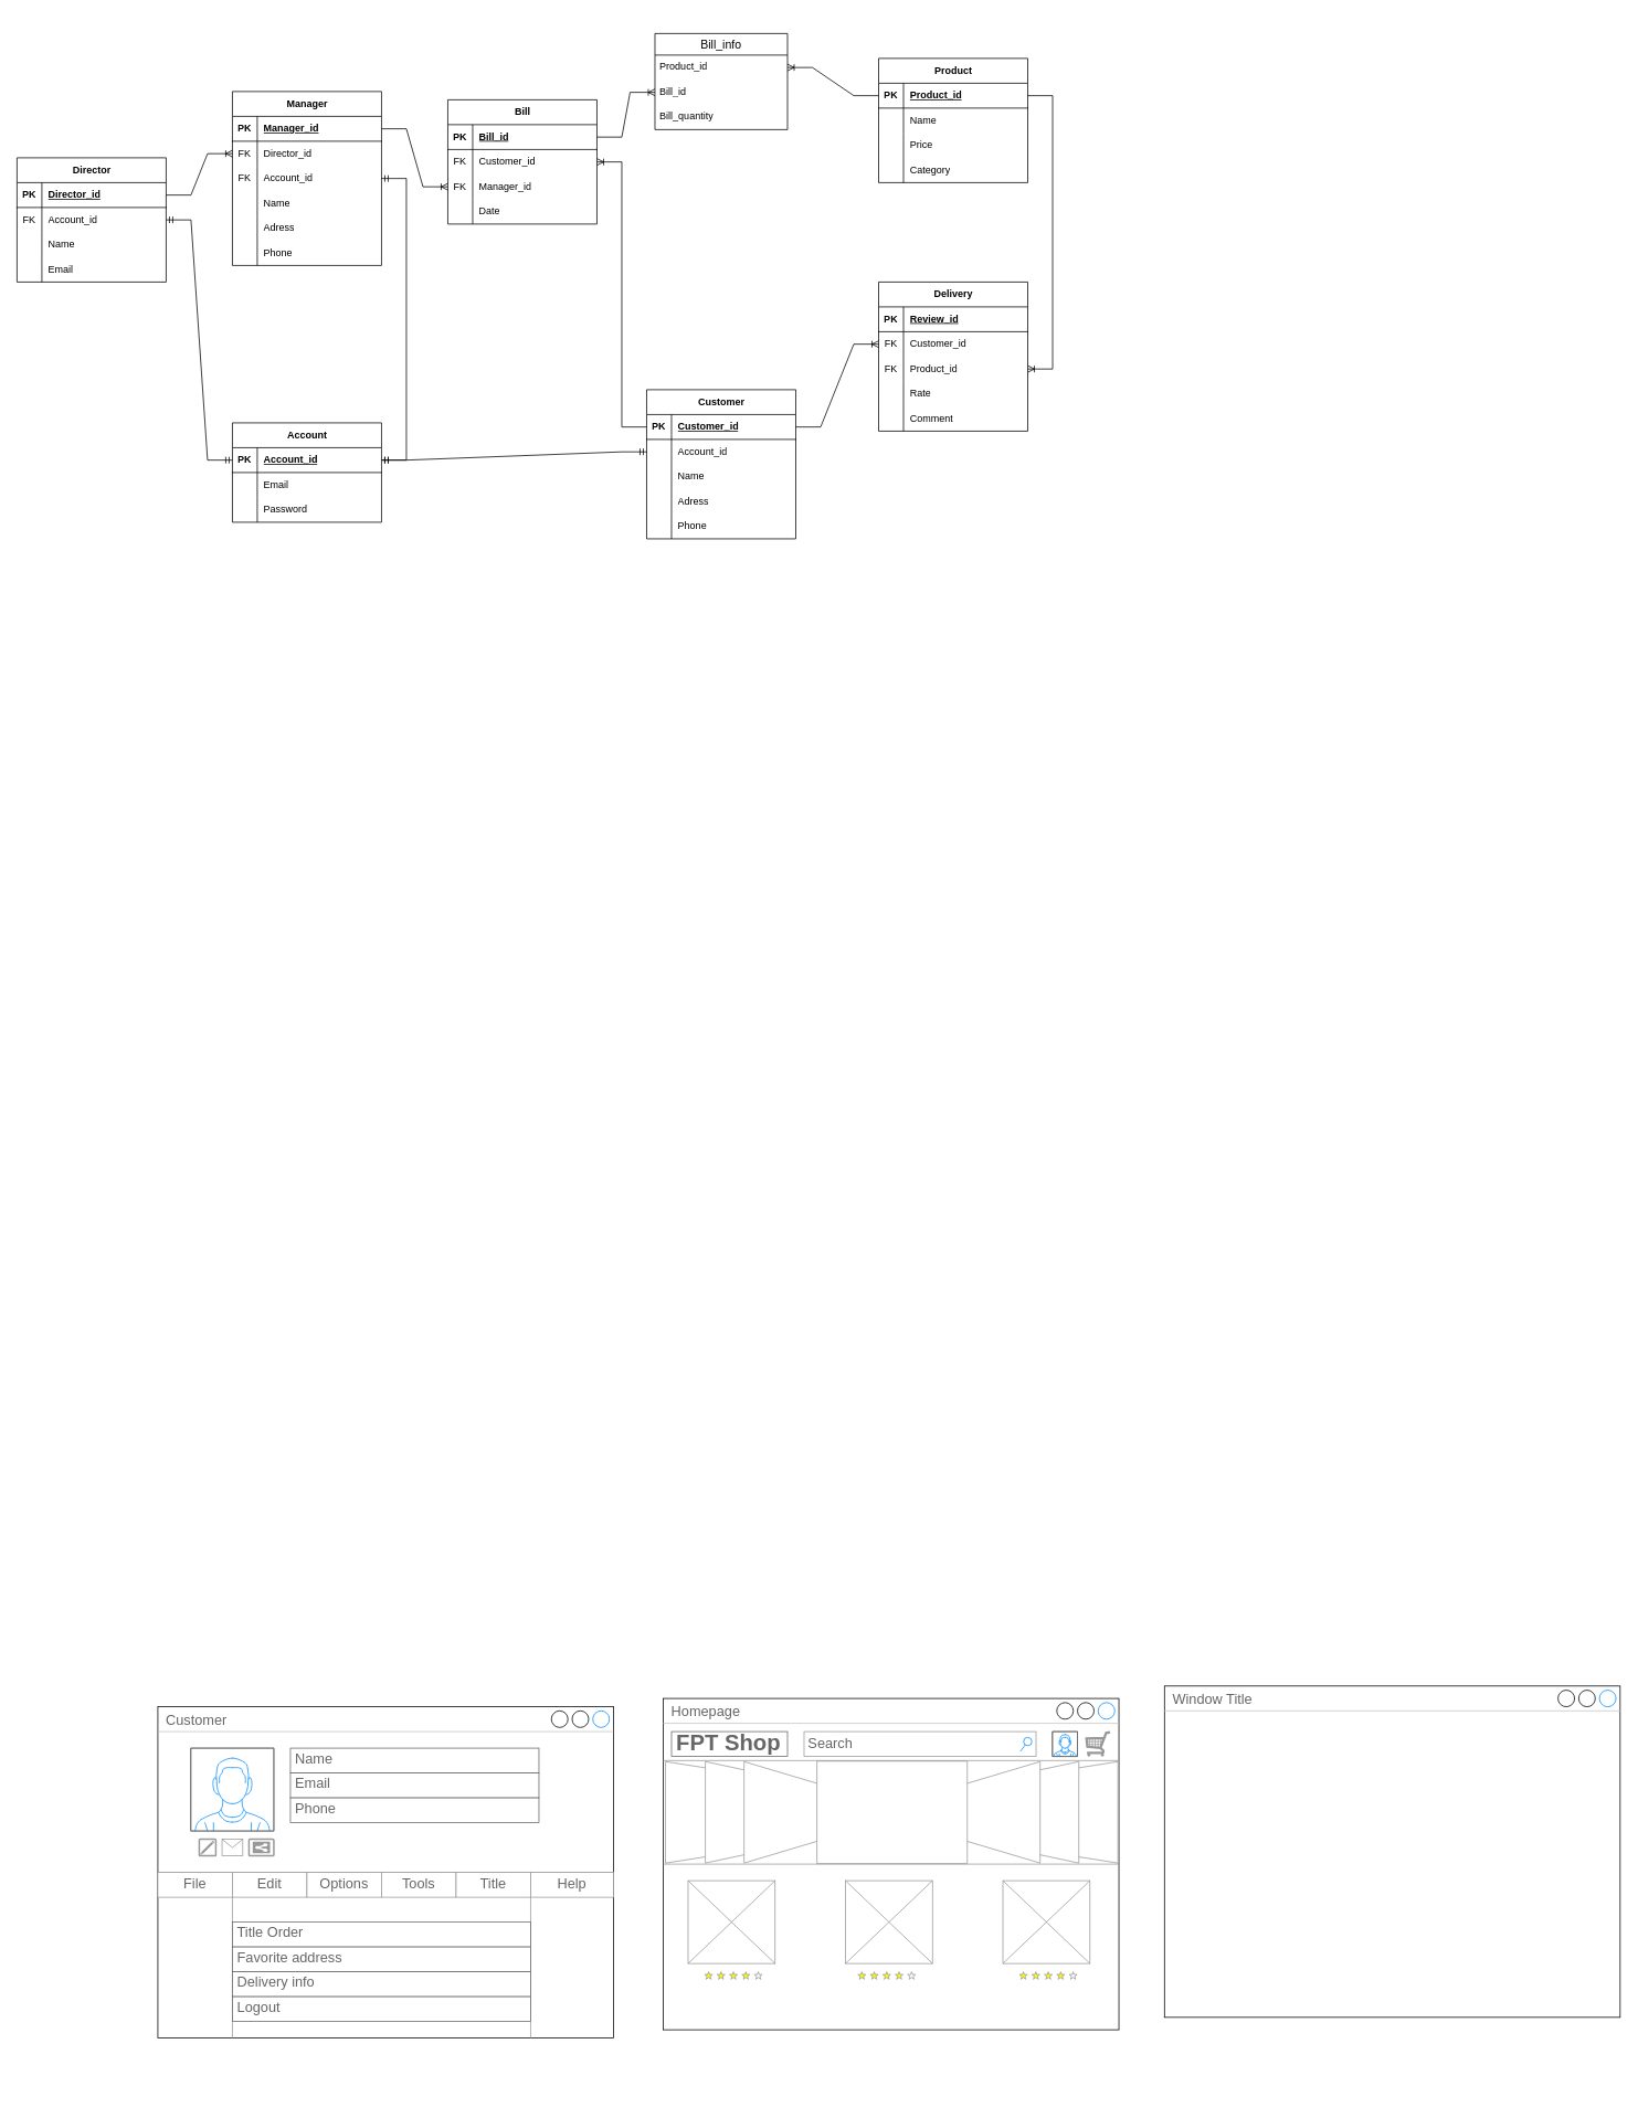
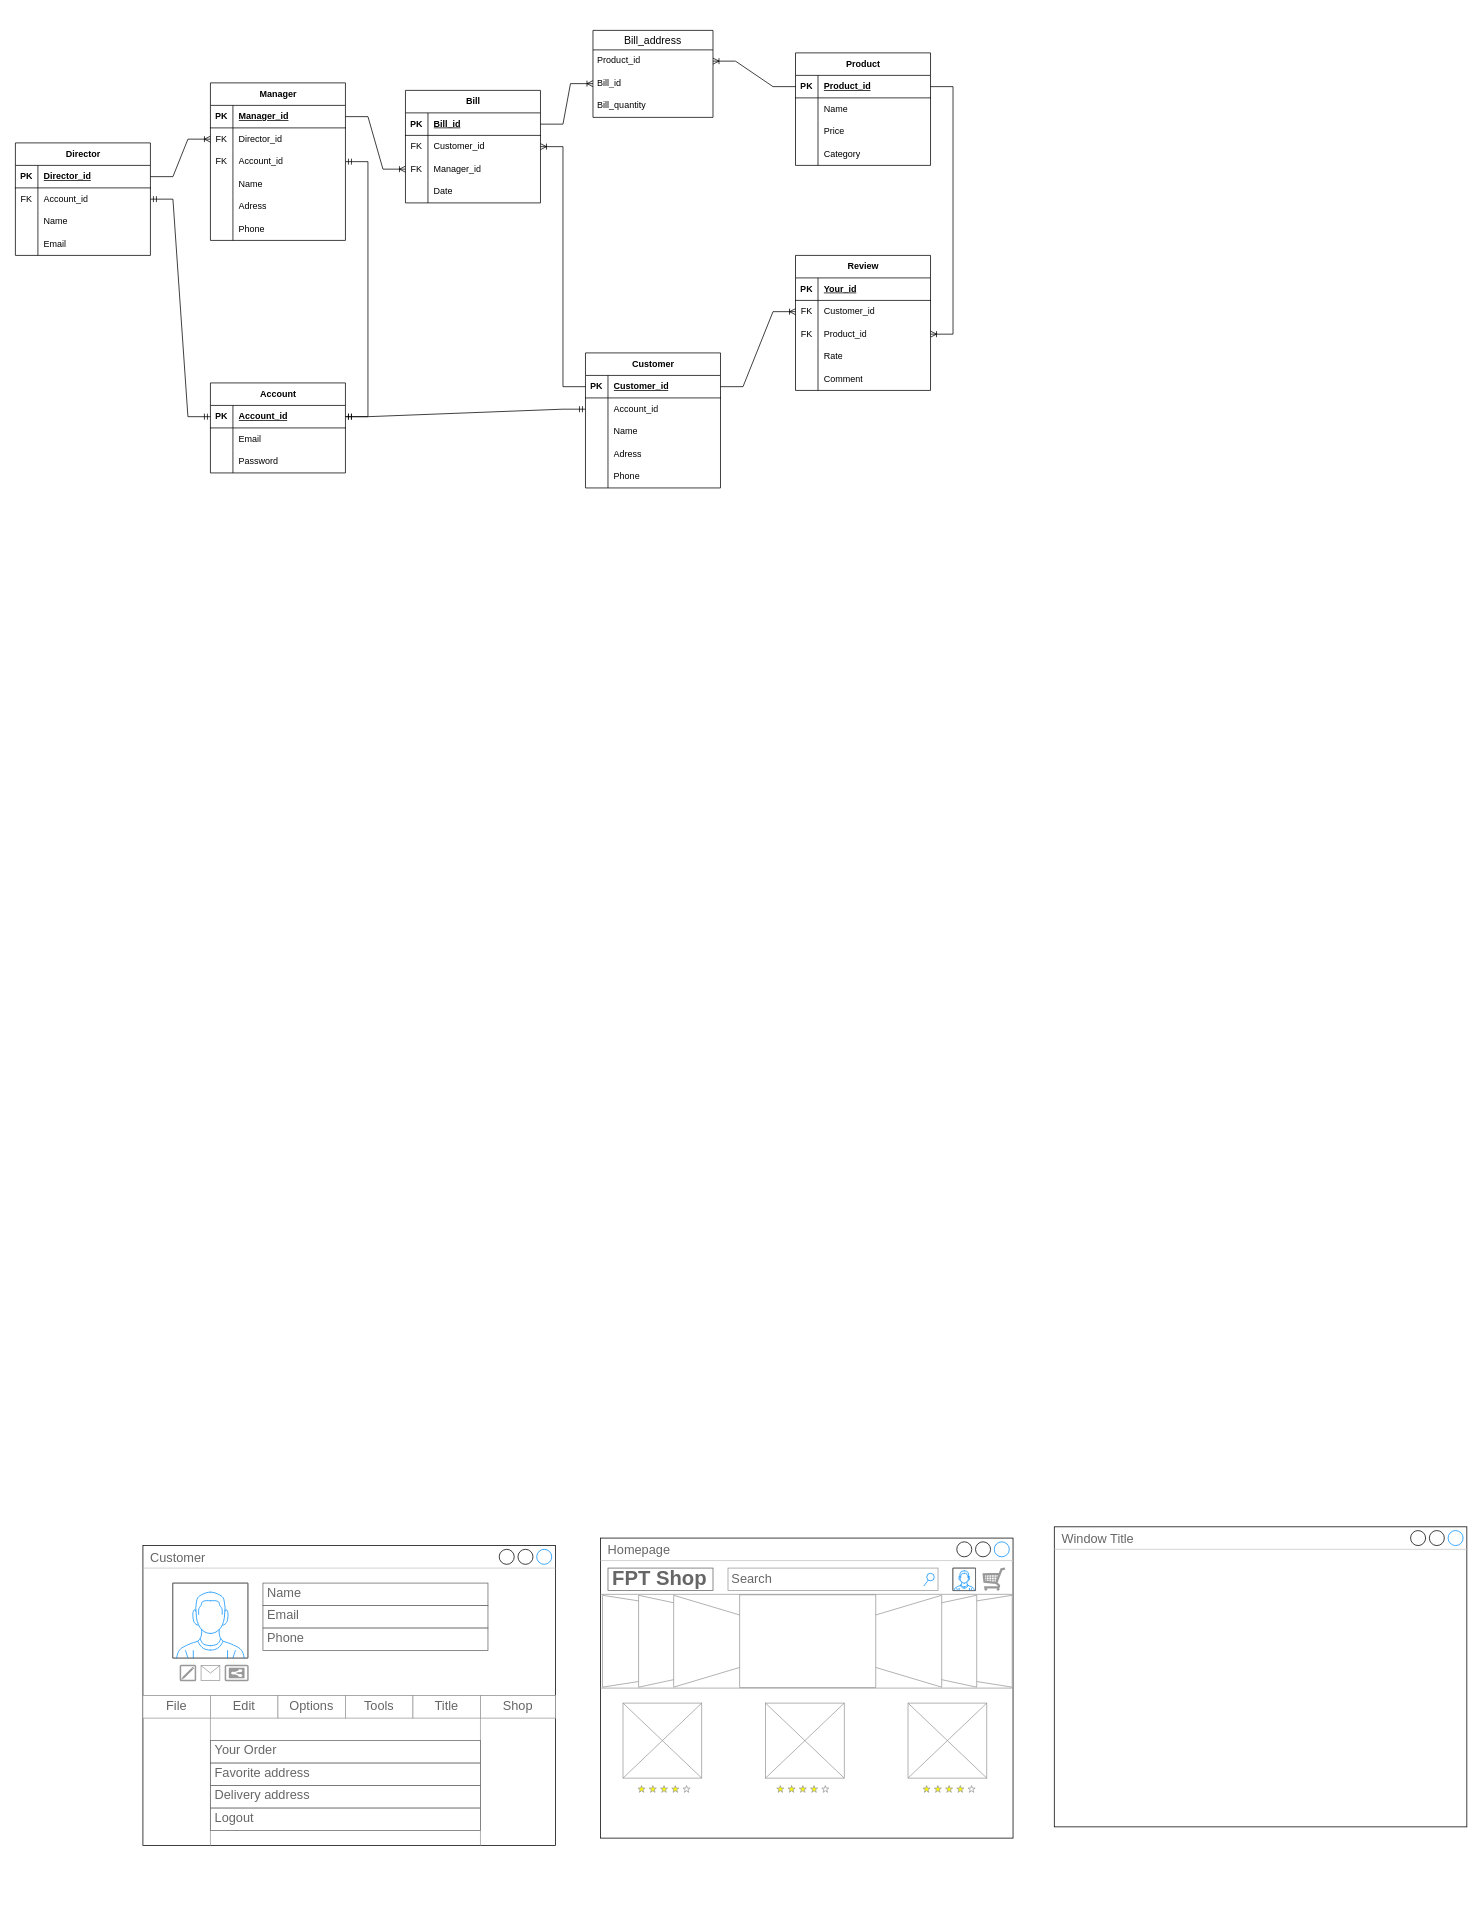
- <mxCell id="102" value="Bill_info" style="swimlane;fontStyle=0;childLayout=stackLayout;horizontal=1;startSize=26;horizontalStack=0;resizeParent=1;resizeParentMax=0;resizeLast=0;collapsible=1;marginBottom=0;align=center;fontSize=14;" parent="1" vertex="1"><mxGeometry x="790" y="40" width="160" height="116" as="geometry" /></mxCell>
+ <mxCell id="102" value="Bill_address" style="swimlane;fontStyle=0;childLayout=stackLayout;horizontal=1;startSize=26;horizontalStack=0;resizeParent=1;resizeParentMax=0;resizeLast=0;collapsible=1;marginBottom=0;align=center;fontSize=14;" parent="1" vertex="1"><mxGeometry x="790" y="40" width="160" height="116" as="geometry" /></mxCell>
- <mxCell id="86" value="Delivery" style="shape=table;startSize=30;container=1;collapsible=1;childLayout=tableLayout;fixedRows=1;rowLines=0;fontStyle=1;align=center;resizeLast=1;html=1;" parent="1" vertex="1"><mxGeometry x="1060" y="340" width="180" height="180" as="geometry" /></mxCell>
+ <mxCell id="86" value="Review" style="shape=table;startSize=30;container=1;collapsible=1;childLayout=tableLayout;fixedRows=1;rowLines=0;fontStyle=1;align=center;resizeLast=1;html=1;" parent="1" vertex="1"><mxGeometry x="1060" y="340" width="180" height="180" as="geometry" /></mxCell>
- <mxCell id="89" value="Review_id" style="shape=partialRectangle;connectable=0;fillColor=none;top=0;left=0;bottom=0;right=0;align=left;spacingLeft=6;fontStyle=5;overflow=hidden;whiteSpace=wrap;html=1;" parent="87" vertex="1"><mxGeometry x="30" width="150" height="30" as="geometry"><mxRectangle width="150" height="30" as="alternateBounds" /></mxGeometry></mxCell>
+ <mxCell id="89" value="Your_id" style="shape=partialRectangle;connectable=0;fillColor=none;top=0;left=0;bottom=0;right=0;align=left;spacingLeft=6;fontStyle=5;overflow=hidden;whiteSpace=wrap;html=1;" parent="87" vertex="1"><mxGeometry x="30" width="150" height="30" as="geometry"><mxRectangle width="150" height="30" as="alternateBounds" /></mxGeometry></mxCell>
- <mxCell id="131" value="Help" style="text;strokeColor=inherit;align=center;verticalAlign=middle;spacingLeft=10;spacingRight=10;overflow=hidden;points=[[0,0.5],[1,0.5]];portConstraint=eastwest;rotatable=0;whiteSpace=wrap;html=1;fillColor=inherit;fontColor=inherit;fontSize=17;" vertex="1" parent="125"><mxGeometry x="450" width="100" height="30" as="geometry" /></mxCell>
+ <mxCell id="131" value="Shop" style="text;strokeColor=inherit;align=center;verticalAlign=middle;spacingLeft=10;spacingRight=10;overflow=hidden;points=[[0,0.5],[1,0.5]];portConstraint=eastwest;rotatable=0;whiteSpace=wrap;html=1;fillColor=inherit;fontColor=inherit;fontSize=17;" vertex="1" parent="125"><mxGeometry x="450" width="100" height="30" as="geometry" /></mxCell>
- <mxCell id="134" value="Title Order" style="strokeWidth=1;shadow=0;dashed=0;align=center;html=1;shape=mxgraph.mockup.text.textBox;fontColor=#666666;align=left;fontSize=17;spacingLeft=4;spacingTop=-3;whiteSpace=wrap;strokeColor=#666666;mainText=" vertex="1" parent="1"><mxGeometry x="280" y="2320" width="360" height="30" as="geometry" /></mxCell>
+ <mxCell id="134" value="Your Order" style="strokeWidth=1;shadow=0;dashed=0;align=center;html=1;shape=mxgraph.mockup.text.textBox;fontColor=#666666;align=left;fontSize=17;spacingLeft=4;spacingTop=-3;whiteSpace=wrap;strokeColor=#666666;mainText=" vertex="1" parent="1"><mxGeometry x="280" y="2320" width="360" height="30" as="geometry" /></mxCell>
- <mxCell id="136" value="Delivery info" style="strokeWidth=1;shadow=0;dashed=0;align=center;html=1;shape=mxgraph.mockup.text.textBox;fontColor=#666666;align=left;fontSize=17;spacingLeft=4;spacingTop=-3;whiteSpace=wrap;strokeColor=#666666;mainText=" vertex="1" parent="1"><mxGeometry x="280" y="2380" width="360" height="30" as="geometry" /></mxCell>
+ <mxCell id="136" value="Delivery address" style="strokeWidth=1;shadow=0;dashed=0;align=center;html=1;shape=mxgraph.mockup.text.textBox;fontColor=#666666;align=left;fontSize=17;spacingLeft=4;spacingTop=-3;whiteSpace=wrap;strokeColor=#666666;mainText=" vertex="1" parent="1"><mxGeometry x="280" y="2380" width="360" height="30" as="geometry" /></mxCell>
